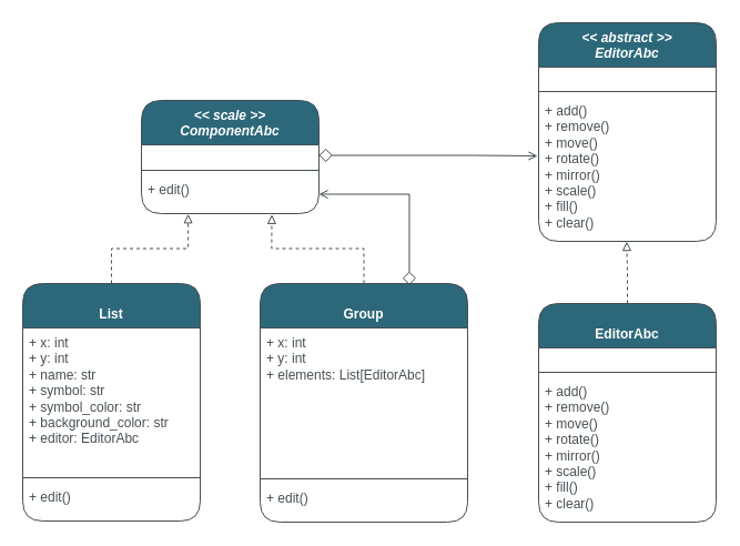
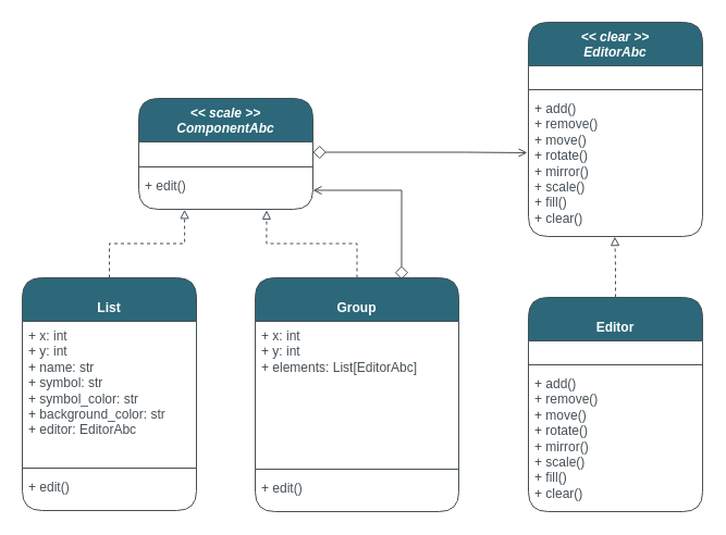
- <mxCell id="2" value="&lt;i&gt;&amp;lt;&amp;lt; abstract &amp;gt;&amp;gt;&lt;br&gt;EditorAbc&lt;/i&gt;" style="swimlane;fontStyle=1;align=center;verticalAlign=top;childLayout=stackLayout;horizontal=1;startSize=40;horizontalStack=0;resizeParent=1;resizeParentMax=0;resizeLast=0;collapsible=1;marginBottom=0;whiteSpace=wrap;html=1;strokeColor=#464F55;fontColor=#FFFFFF;fillColor=#2C6879;rounded=1;labelBackgroundColor=none;" parent="1" vertex="1"><mxGeometry x="485" y="20" width="160" height="197" as="geometry"><mxRectangle x="330" y="270" width="120" height="40" as="alternateBounds" /></mxGeometry></mxCell>
+ <mxCell id="2" value="&lt;i&gt;&amp;lt;&amp;lt; clear &amp;gt;&amp;gt;&lt;br&gt;EditorAbc&lt;/i&gt;" style="swimlane;fontStyle=1;align=center;verticalAlign=top;childLayout=stackLayout;horizontal=1;startSize=40;horizontalStack=0;resizeParent=1;resizeParentMax=0;resizeLast=0;collapsible=1;marginBottom=0;whiteSpace=wrap;html=1;strokeColor=#464F55;fontColor=#FFFFFF;fillColor=#2C6879;rounded=1;labelBackgroundColor=none;" parent="1" vertex="1"><mxGeometry x="485" y="20" width="160" height="197" as="geometry"><mxRectangle x="330" y="270" width="120" height="40" as="alternateBounds" /></mxGeometry></mxCell>
- <mxCell id="12" value="&lt;br&gt;EditorAbc" style="swimlane;fontStyle=1;align=center;verticalAlign=top;childLayout=stackLayout;horizontal=1;startSize=40;horizontalStack=0;resizeParent=1;resizeParentMax=0;resizeLast=0;collapsible=1;marginBottom=0;whiteSpace=wrap;html=1;strokeColor=#464F55;fontColor=#FFFFFF;fillColor=#2C6879;rounded=1;labelBackgroundColor=none;" vertex="1" parent="1"><mxGeometry x="485" y="273" width="160" height="197" as="geometry"><mxRectangle x="330" y="270" width="120" height="40" as="alternateBounds" /></mxGeometry></mxCell>
+ <mxCell id="12" value="&lt;br&gt;Editor" style="swimlane;fontStyle=1;align=center;verticalAlign=top;childLayout=stackLayout;horizontal=1;startSize=40;horizontalStack=0;resizeParent=1;resizeParentMax=0;resizeLast=0;collapsible=1;marginBottom=0;whiteSpace=wrap;html=1;strokeColor=#464F55;fontColor=#FFFFFF;fillColor=#2C6879;rounded=1;labelBackgroundColor=none;" vertex="1" parent="1"><mxGeometry x="485" y="273" width="160" height="197" as="geometry"><mxRectangle x="330" y="270" width="120" height="40" as="alternateBounds" /></mxGeometry></mxCell>
